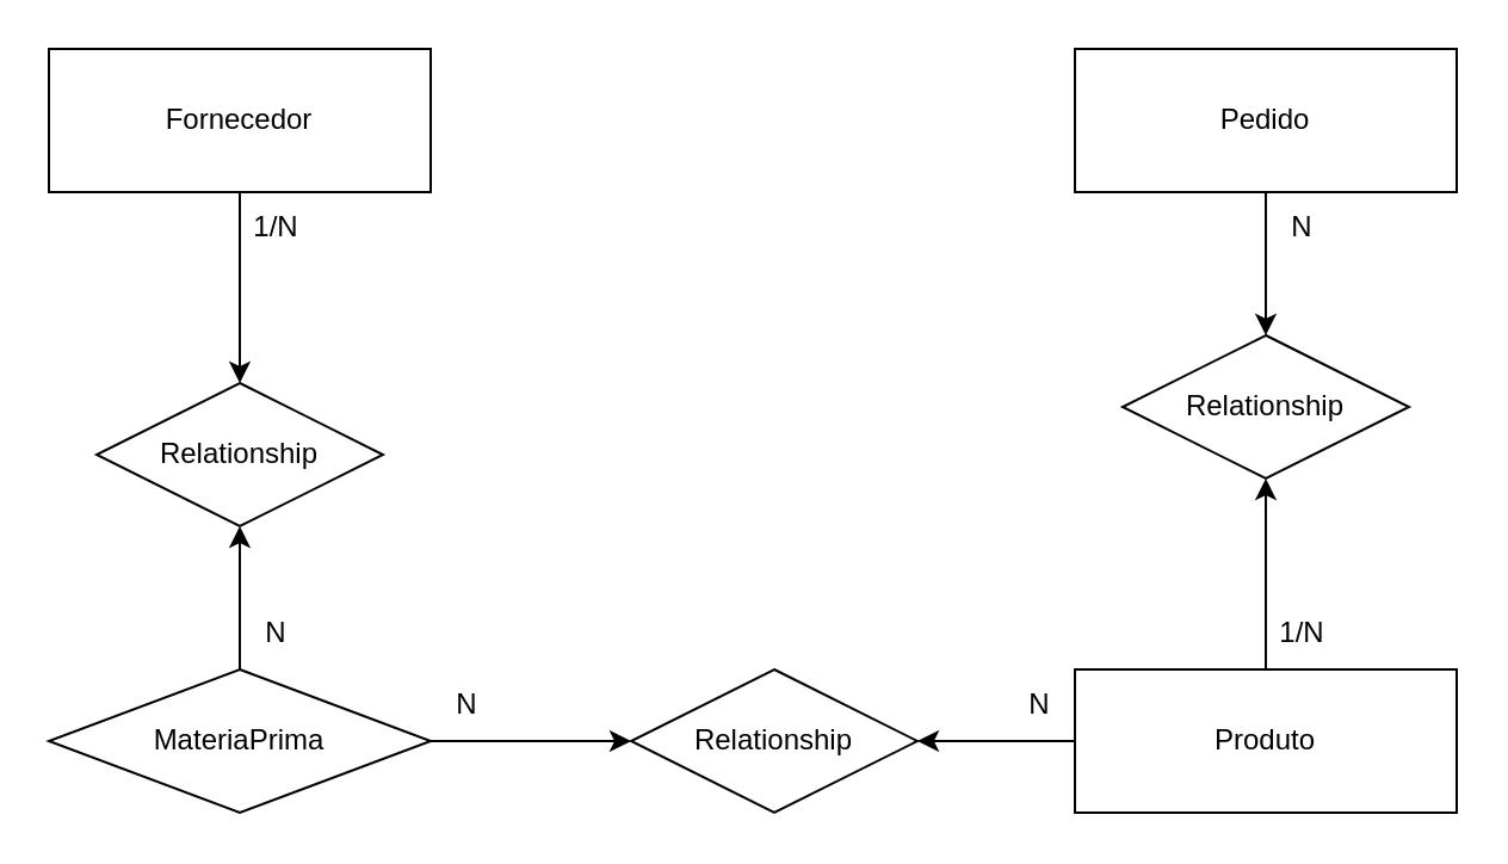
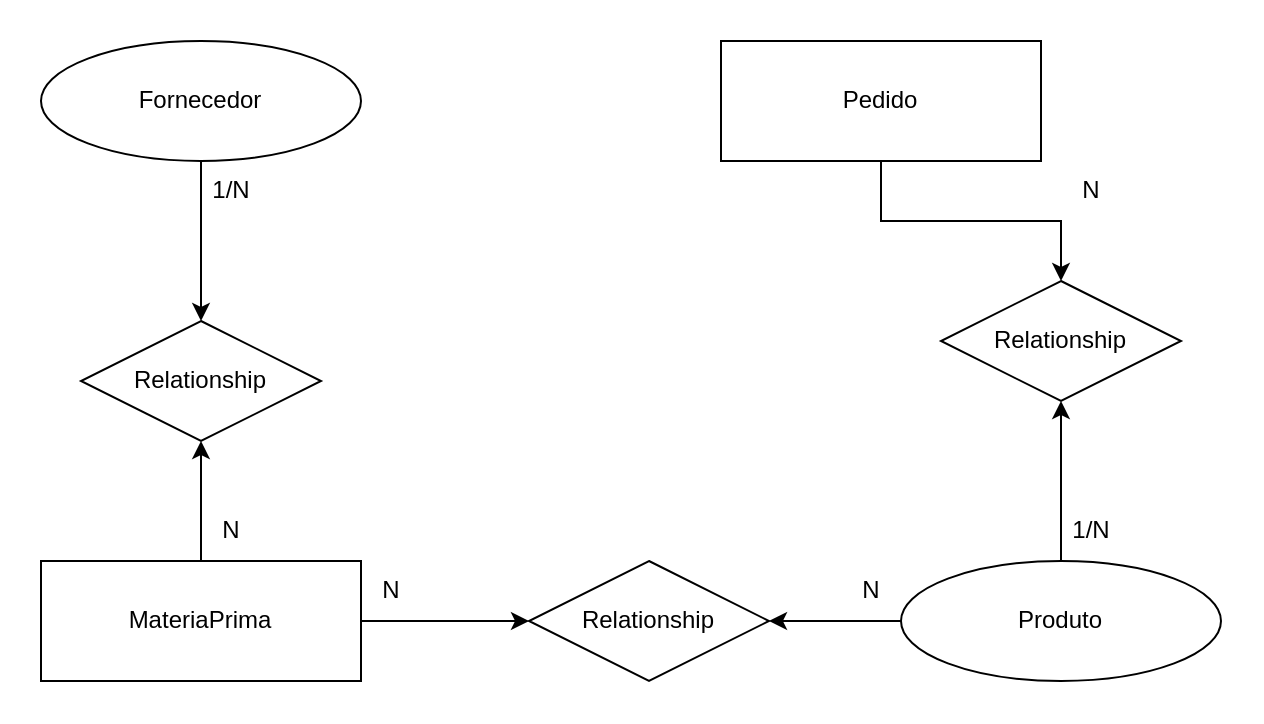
- <mxCell id="6" value="Fornecedor" style="whiteSpace=wrap;html=1;align=center;" vertex="1" parent="1"><mxGeometry x="20" y="20" width="160" height="60" as="geometry" /></mxCell>
+ <mxCell id="6" value="Fornecedor" style="ellipse;whiteSpace=wrap;html=1;align=center;" vertex="1" parent="1"><mxGeometry x="20" y="20" width="160" height="60" as="geometry" /></mxCell>
- <mxCell id="8" value="Pedido" style="whiteSpace=wrap;html=1;align=center;" vertex="1" parent="1"><mxGeometry x="450" y="20" width="160" height="60" as="geometry" /></mxCell>
+ <mxCell id="8" value="Pedido" style="whiteSpace=wrap;html=1;align=center;" vertex="1" parent="1"><mxGeometry x="360" y="20" width="160" height="60" as="geometry" /></mxCell>
- <mxCell id="4" value="MateriaPrima" style="rhombus;whiteSpace=wrap;html=1;align=center;" vertex="1" parent="1"><mxGeometry x="20" y="280" width="160" height="60" as="geometry" /></mxCell>
+ <mxCell id="4" value="MateriaPrima" style="whiteSpace=wrap;html=1;align=center;" vertex="1" parent="1"><mxGeometry x="20" y="280" width="160" height="60" as="geometry" /></mxCell>
- <mxCell id="11" value="Produto" style="whiteSpace=wrap;html=1;align=center;" vertex="1" parent="1"><mxGeometry x="450" y="280" width="160" height="60" as="geometry" /></mxCell>
+ <mxCell id="11" value="Produto" style="ellipse;whiteSpace=wrap;html=1;align=center;" vertex="1" parent="1"><mxGeometry x="450" y="280" width="160" height="60" as="geometry" /></mxCell>
